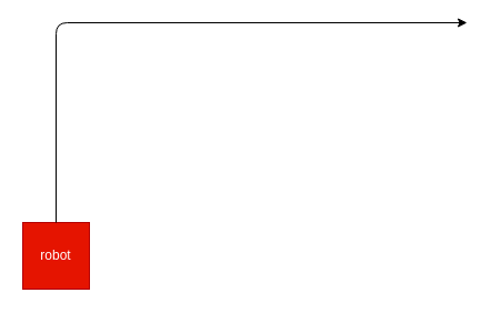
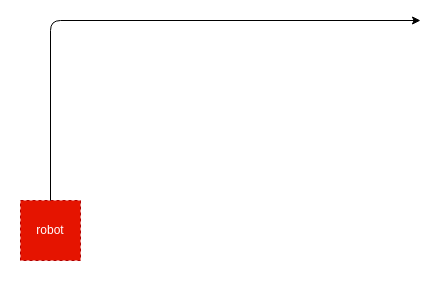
- <mxCell id="2" value="robot" style="rounded=0;whiteSpace=wrap;html=1;fillColor=#e51400;strokeColor=#B20000;fontColor=#ffffff;" parent="1" vertex="1"><mxGeometry x="20" y="200" width="60" height="60" as="geometry" /></mxCell>
+ <mxCell id="2" value="robot" style="rounded=0;whiteSpace=wrap;html=1;fillColor=#e51400;strokeColor=#B20000;fontColor=#ffffff;dashed=1;" parent="1" vertex="1"><mxGeometry x="20" y="200" width="60" height="60" as="geometry" /></mxCell>
